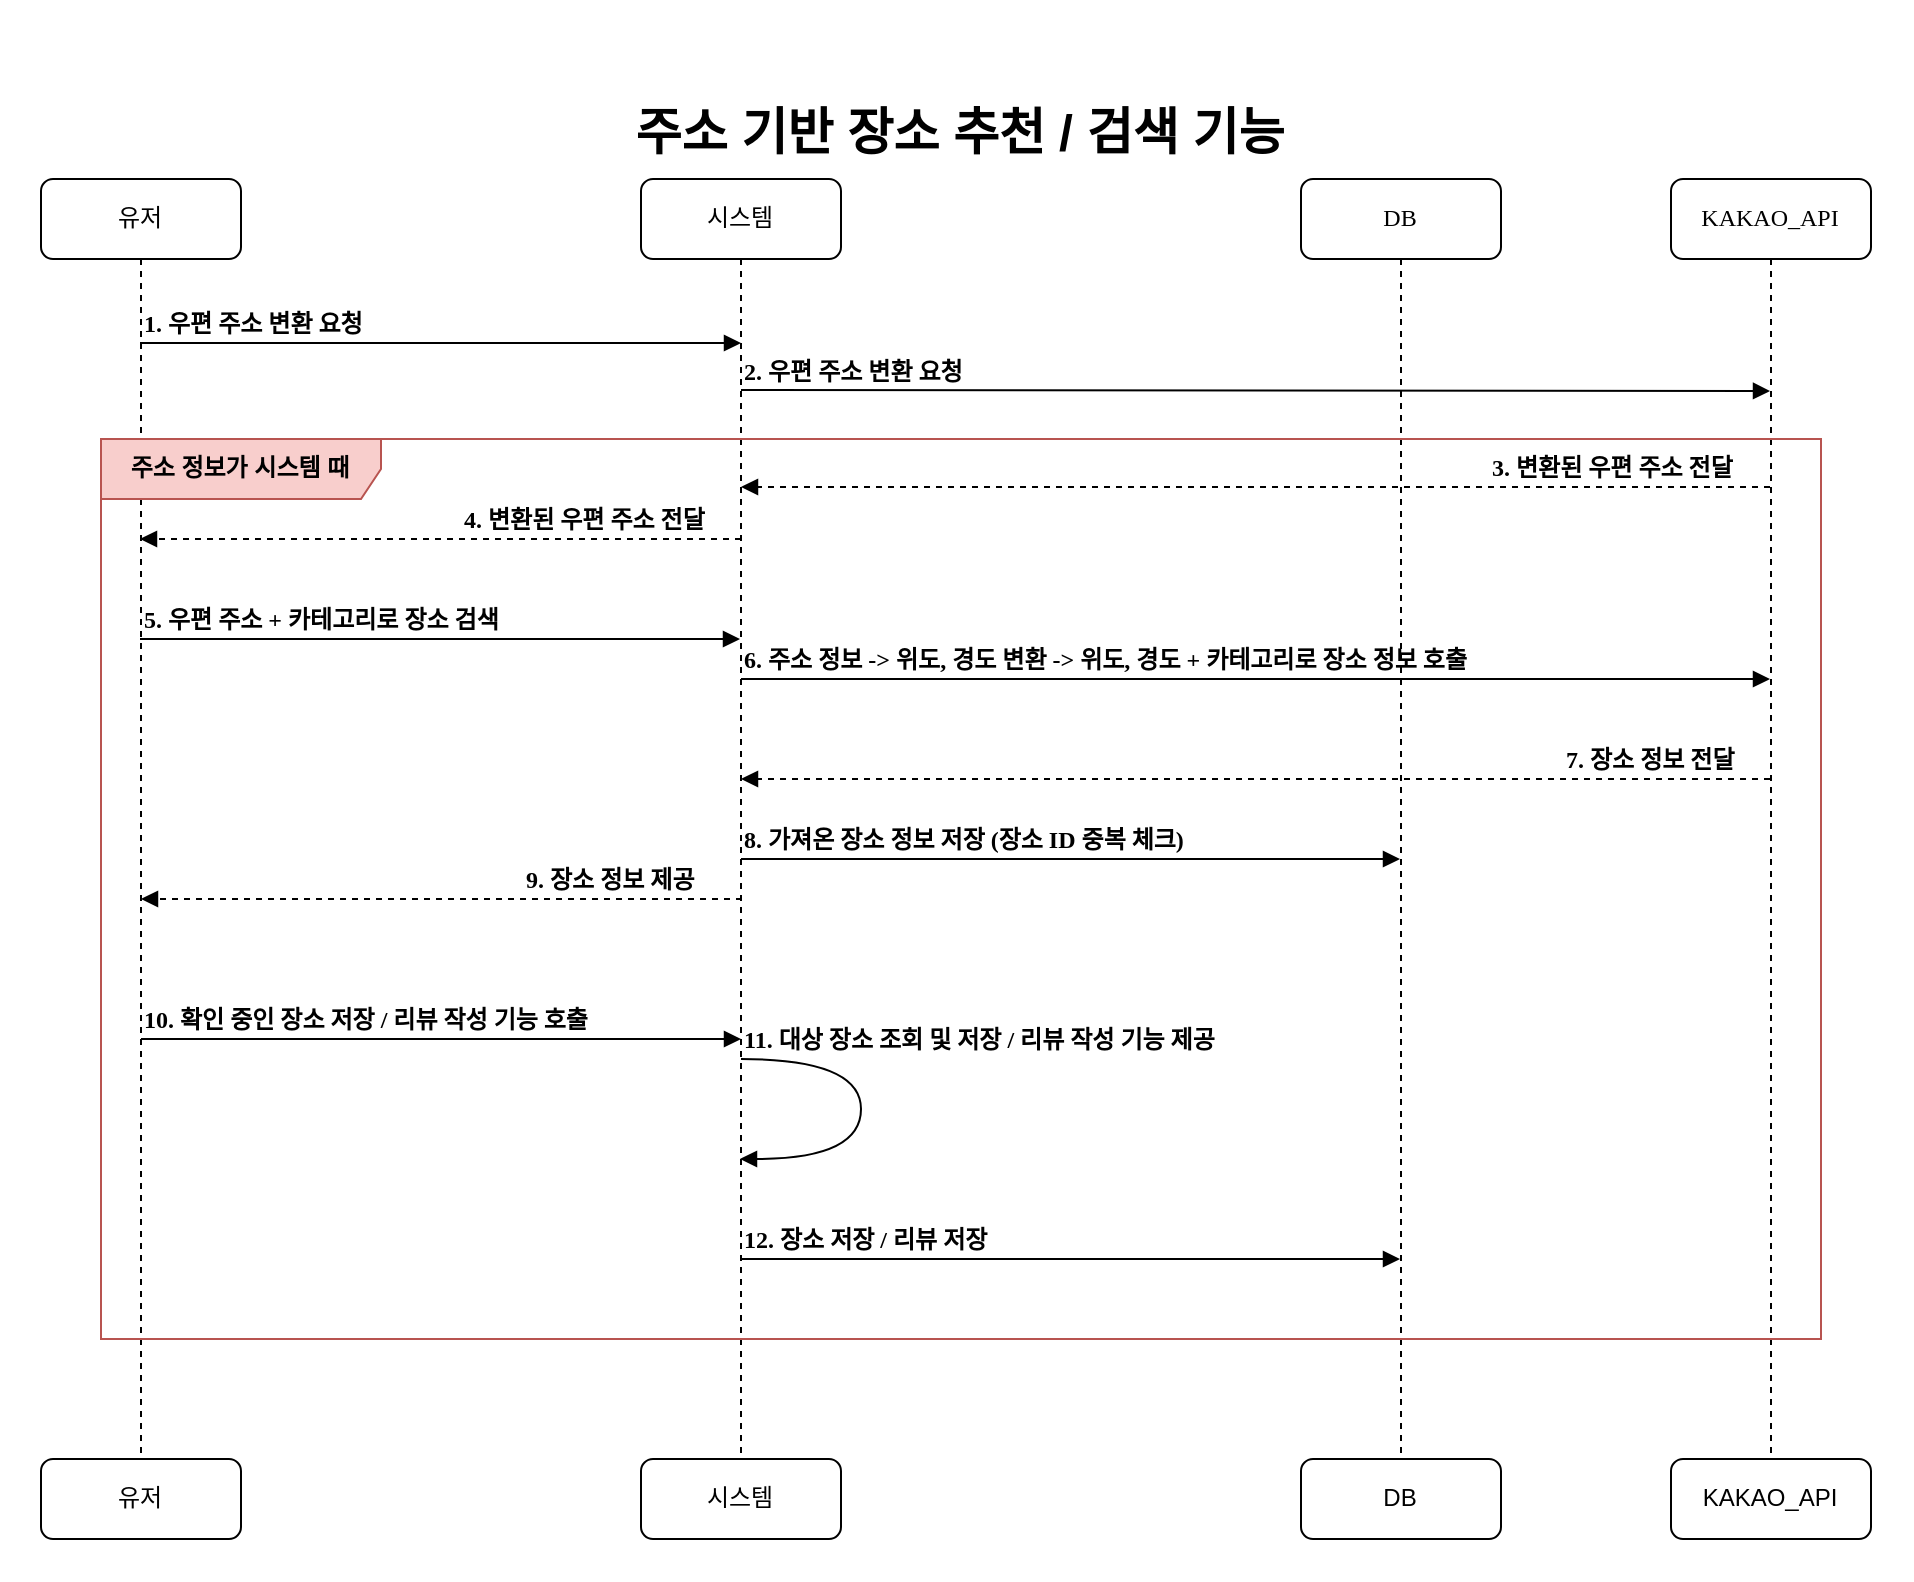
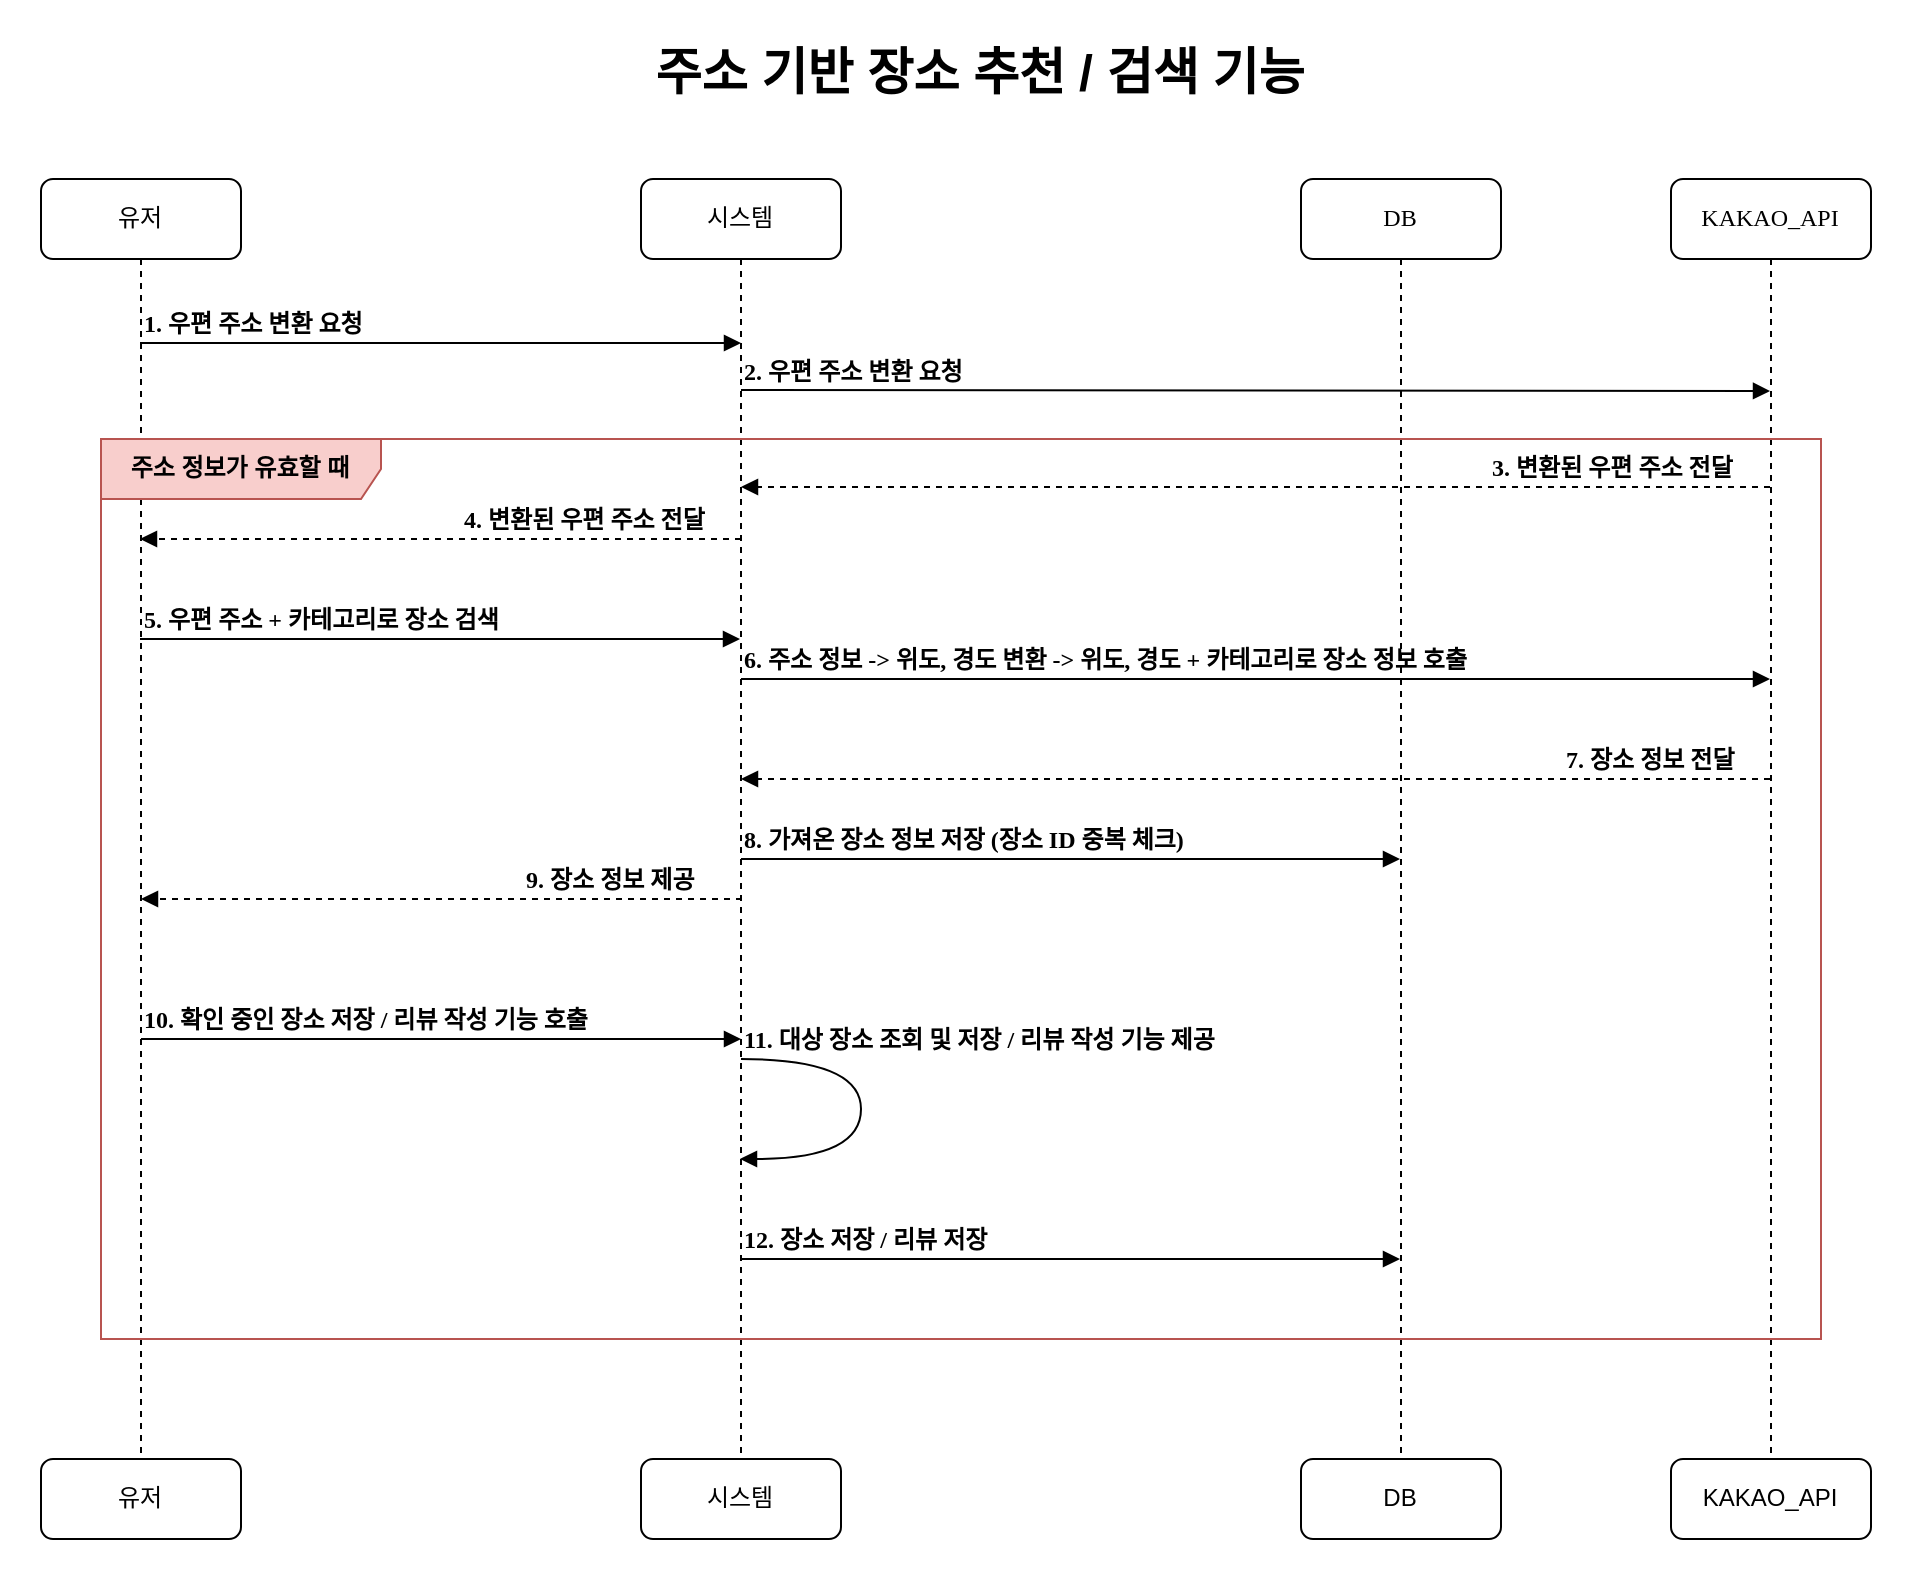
- <mxCell id="23" value="&lt;b&gt;&lt;font style=&quot;font-size: 25px;&quot;&gt;주소 기반 장소 추천 / 검색 기능&lt;/font&gt;&lt;/b&gt;" style="text;html=1;strokeColor=none;fillColor=none;align=center;verticalAlign=middle;whiteSpace=wrap;rounded=0;fontSize=12;" vertex="1" parent="1"><mxGeometry x="295" y="50" width="370" height="30" as="geometry" /></mxCell>
+ <mxCell id="23" value="&lt;b&gt;&lt;font style=&quot;font-size: 25px;&quot;&gt;주소 기반 장소 추천 / 검색 기능&lt;/font&gt;&lt;/b&gt;" style="text;html=1;strokeColor=none;fillColor=none;align=center;verticalAlign=middle;whiteSpace=wrap;rounded=0;fontSize=12;" vertex="1" parent="1"><mxGeometry x="305" y="20" width="370" height="30" as="geometry" /></mxCell>
- <mxCell id="22" value="&lt;b&gt;주소 정보가 시스템 때&lt;/b&gt;" style="shape=umlFrame;whiteSpace=wrap;html=1;fontSize=12;width=140;height=30;fillColor=#f8cecc;strokeColor=#b85450;" vertex="1" parent="1"><mxGeometry x="50" y="219" width="860" height="450" as="geometry" /></mxCell>
+ <mxCell id="22" value="&lt;b&gt;주소 정보가 유효할 때&lt;/b&gt;" style="shape=umlFrame;whiteSpace=wrap;html=1;fontSize=12;width=140;height=30;fillColor=#f8cecc;strokeColor=#b85450;" vertex="1" parent="1"><mxGeometry x="50" y="219" width="860" height="450" as="geometry" /></mxCell>
